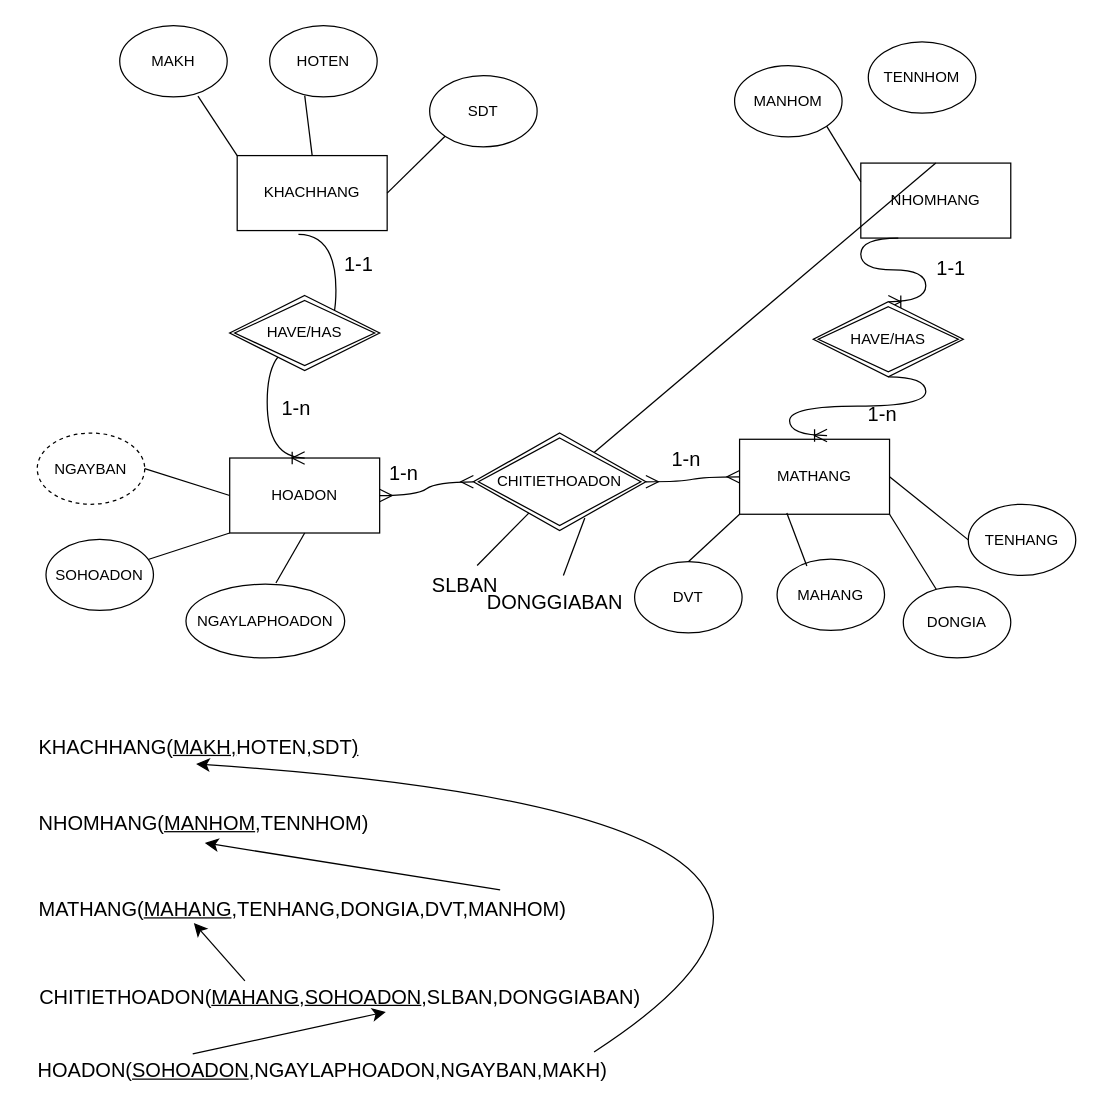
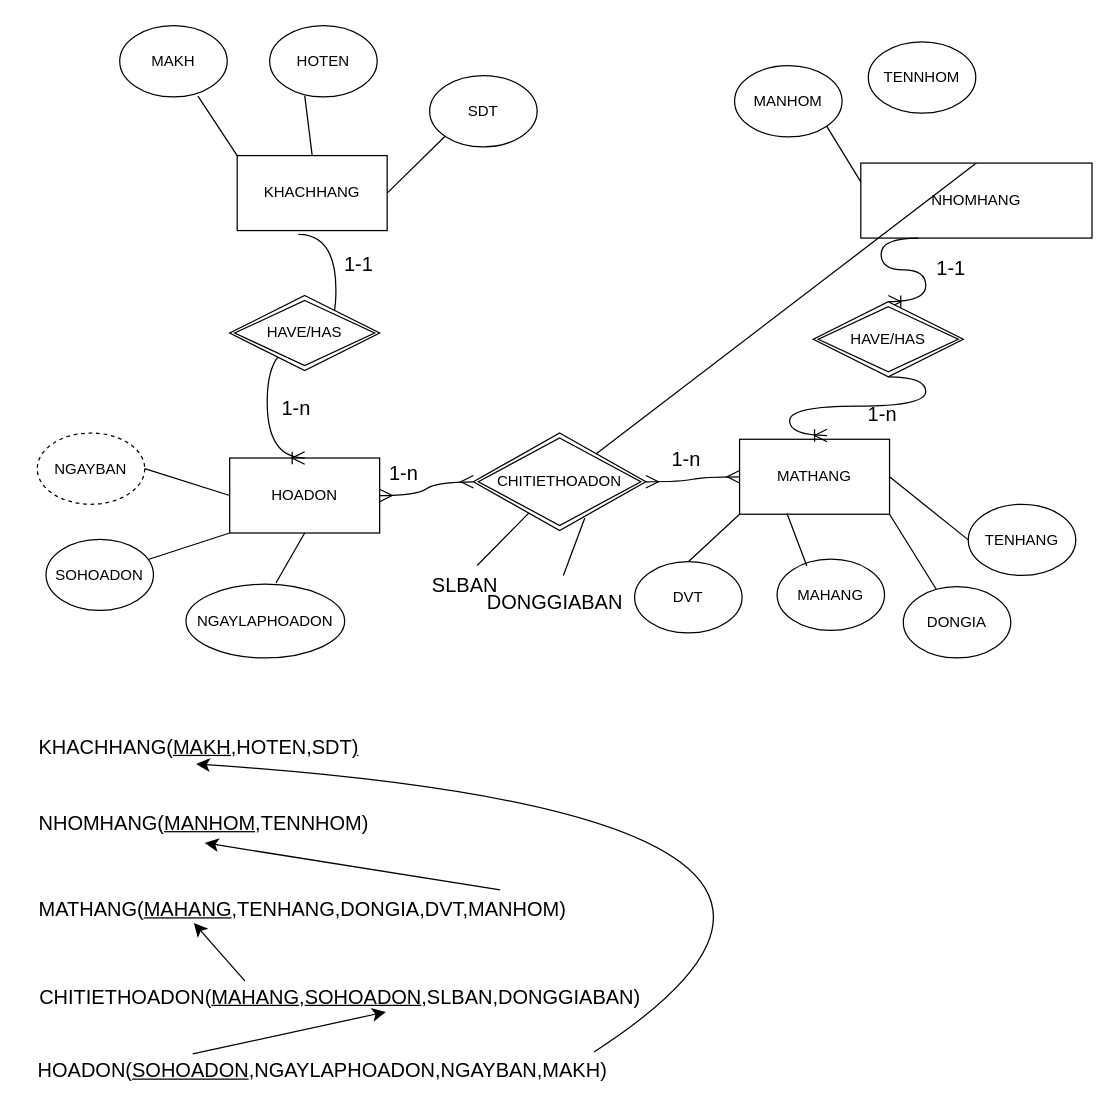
- <mxCell id="9" value="NHOMHANG" style="rounded=0;whiteSpace=wrap;html=1;" vertex="1" parent="1"><mxGeometry x="688" y="130" width="120" height="60" as="geometry" /></mxCell>
+ <mxCell id="9" value="NHOMHANG" style="rounded=0;whiteSpace=wrap;html=1;" vertex="1" parent="1"><mxGeometry x="688" y="130" width="185" height="60" as="geometry" /></mxCell>
